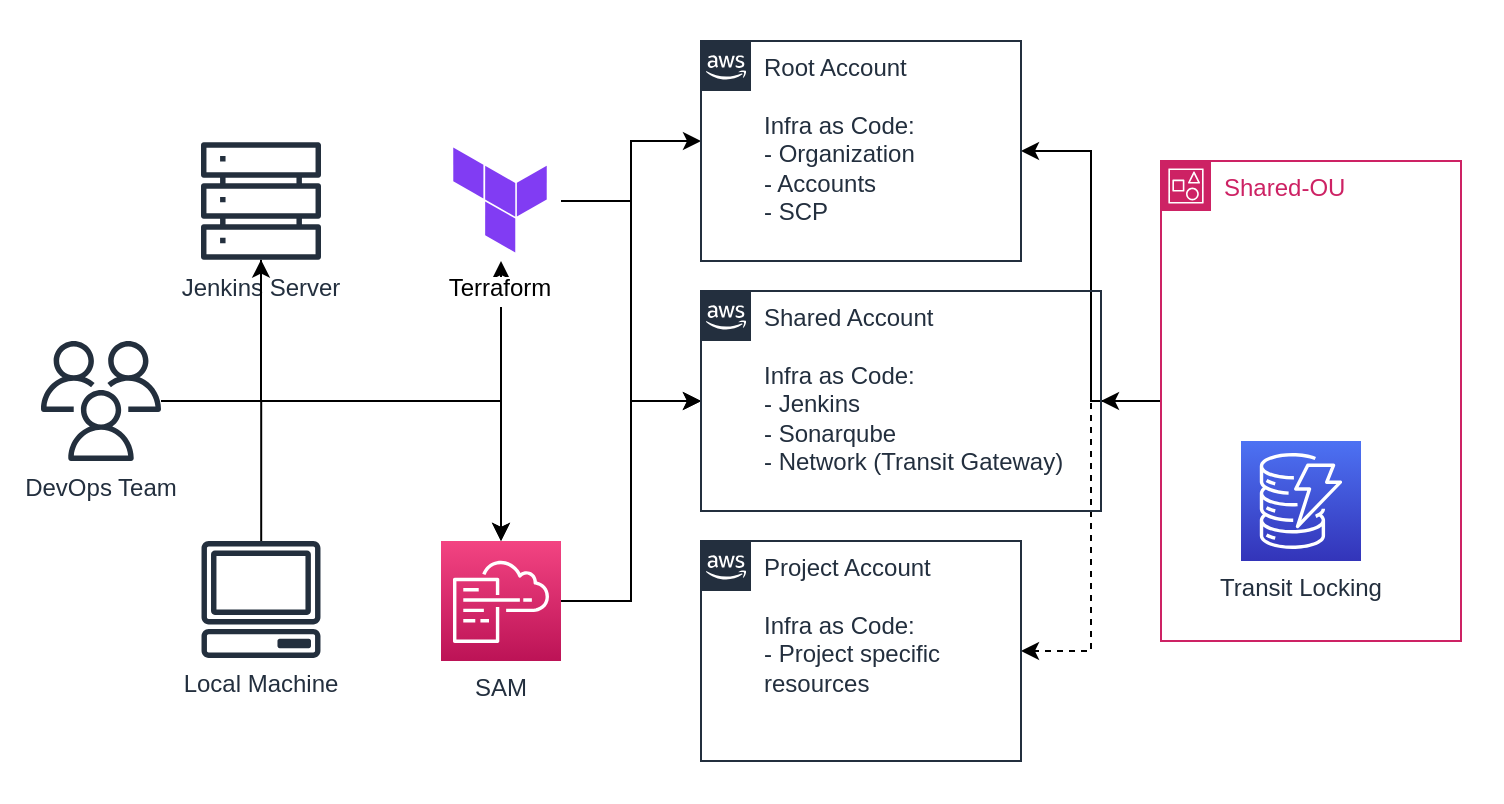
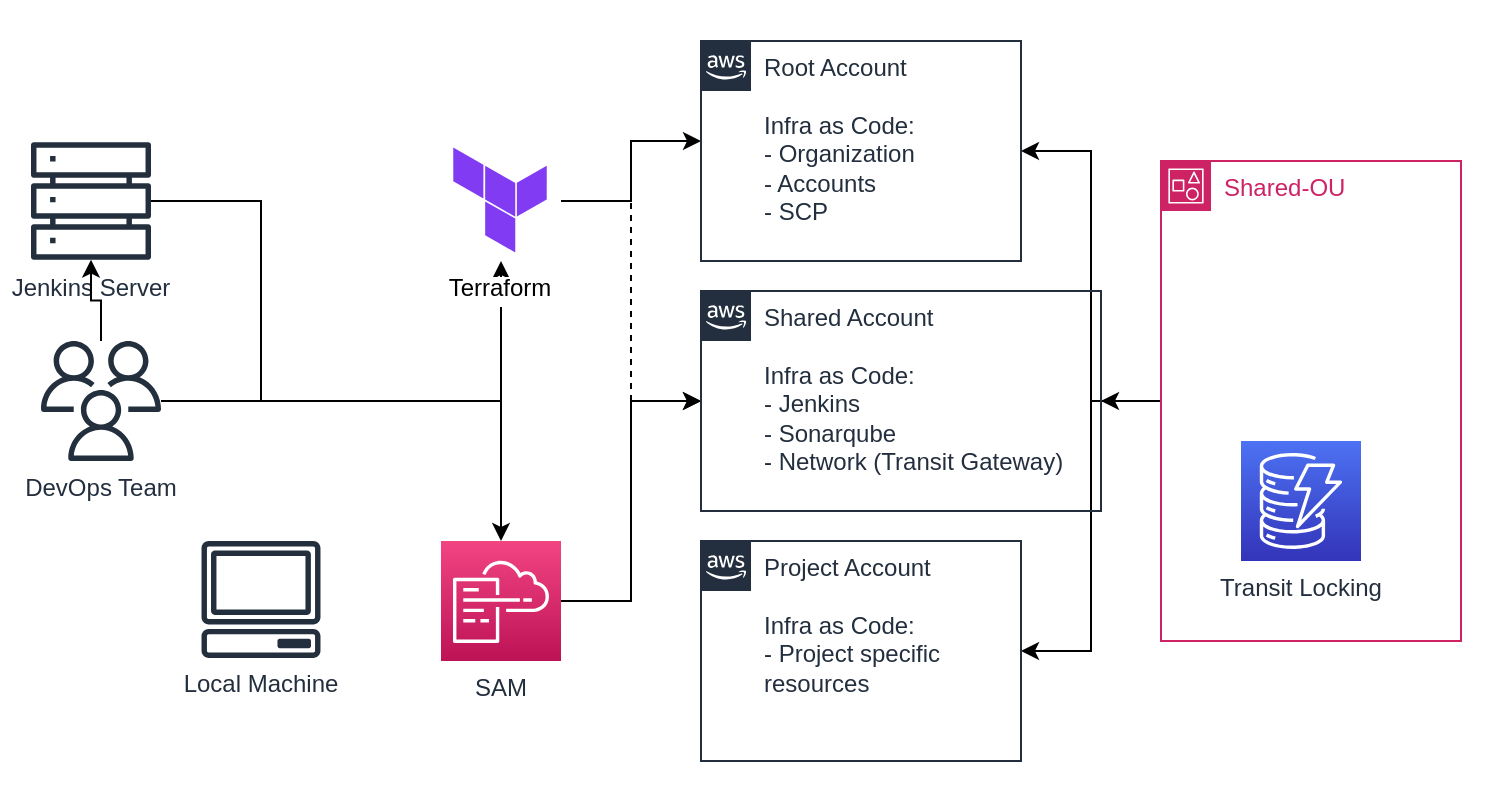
- <mxCell id="3" value="Jenkins Server" style="sketch=0;outlineConnect=0;fontColor=#232F3E;gradientColor=none;fillColor=#232F3D;strokeColor=none;dashed=0;verticalLabelPosition=bottom;verticalAlign=top;align=center;html=1;fontSize=12;fontStyle=0;aspect=fixed;pointerEvents=1;shape=mxgraph.aws4.servers;" vertex="1" parent="1"><mxGeometry x="100" y="70" width="60" height="60" as="geometry" /></mxCell>
+ <mxCell id="3" value="Jenkins Server" style="sketch=0;outlineConnect=0;fontColor=#232F3E;gradientColor=none;fillColor=#232F3D;strokeColor=none;dashed=0;verticalLabelPosition=bottom;verticalAlign=top;align=center;html=1;fontSize=12;fontStyle=0;aspect=fixed;pointerEvents=1;shape=mxgraph.aws4.servers;" vertex="1" parent="1"><mxGeometry x="15" y="70" width="60" height="60" as="geometry" /></mxCell>
- <mxCell id="10" style="edgeStyle=orthogonalEdgeStyle;rounded=0;orthogonalLoop=1;jettySize=auto;html=1;entryX=0;entryY=0.5;entryDx=0;entryDy=0;" edge="1" parent="1" source="11" target="20"><mxGeometry relative="1" as="geometry" /></mxCell>
+ <mxCell id="10" style="edgeStyle=orthogonalEdgeStyle;rounded=0;orthogonalLoop=1;jettySize=auto;html=1;entryX=0;entryY=0.5;entryDx=0;entryDy=0;dashed=1;" edge="1" parent="1" source="11" target="20"><mxGeometry relative="1" as="geometry" /></mxCell>
- <mxCell id="4" style="edgeStyle=orthogonalEdgeStyle;rounded=0;orthogonalLoop=1;jettySize=auto;html=1;entryX=0.5;entryY=0;entryDx=0;entryDy=0;entryPerimeter=0;" edge="1" parent="1" source="5" target="13"><mxGeometry relative="1" as="geometry"><Array as="points"><mxPoint x="130" y="200" /><mxPoint x="250" y="200" /></Array></mxGeometry></mxCell>
- <mxCell id="15" style="edgeStyle=orthogonalEdgeStyle;rounded=0;orthogonalLoop=1;jettySize=auto;html=1;entryX=1;entryY=0.5;entryDx=0;entryDy=0;dashed=1;" edge="1" parent="1" source="17" target="21"><mxGeometry relative="1" as="geometry" /></mxCell>
+ <mxCell id="15" style="edgeStyle=orthogonalEdgeStyle;rounded=0;orthogonalLoop=1;jettySize=auto;html=1;entryX=1;entryY=0.5;entryDx=0;entryDy=0;" edge="1" parent="1" source="17" target="21"><mxGeometry relative="1" as="geometry" /></mxCell>
